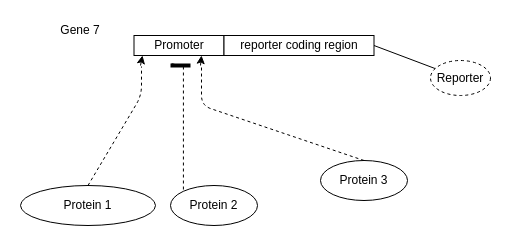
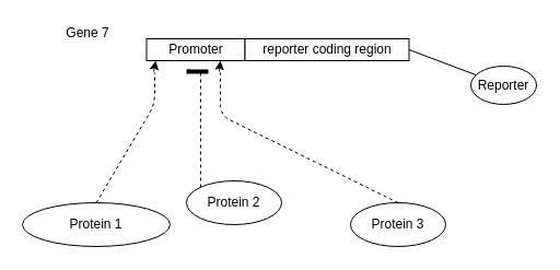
- <mxCell id="12" value="Reporter" style="ellipse;whiteSpace=wrap;html=1;dashed=1;" vertex="1" parent="1"><mxGeometry x="430" y="60" width="60" height="35" as="geometry" /></mxCell>
+ <mxCell id="12" value="Reporter" style="ellipse;whiteSpace=wrap;html=1;" vertex="1" parent="1"><mxGeometry x="430" y="60" width="60" height="35" as="geometry" /></mxCell>
- <mxCell id="7" value="Protein 3" style="ellipse;whiteSpace=wrap;html=1;" vertex="1" parent="1"><mxGeometry x="320" y="160" width="87" height="40" as="geometry" /></mxCell>
+ <mxCell id="7" value="Protein 3" style="ellipse;whiteSpace=wrap;html=1;" vertex="1" parent="1"><mxGeometry x="320" y="185" width="87" height="40" as="geometry" /></mxCell>
- <mxCell id="6" value="Protein 2" style="ellipse;whiteSpace=wrap;html=1;" vertex="1" parent="1"><mxGeometry x="170" y="185" width="87" height="40" as="geometry" /></mxCell>
+ <mxCell id="6" value="Protein 2" style="ellipse;whiteSpace=wrap;html=1;" vertex="1" parent="1"><mxGeometry x="170" y="165" width="87" height="40" as="geometry" /></mxCell>
